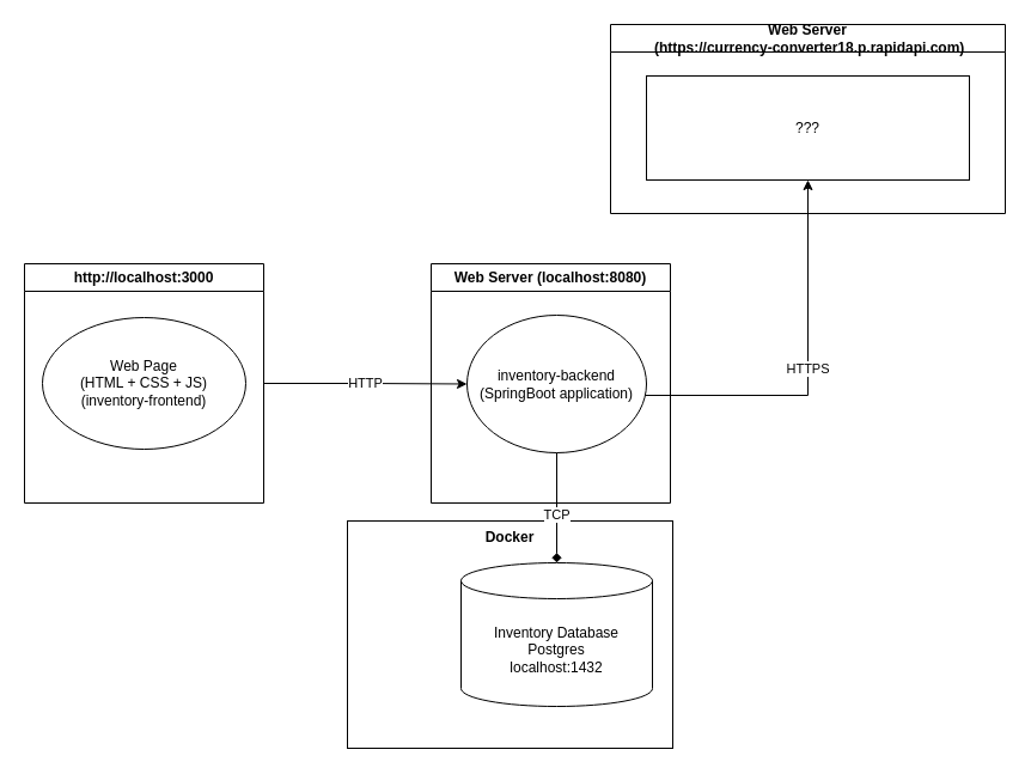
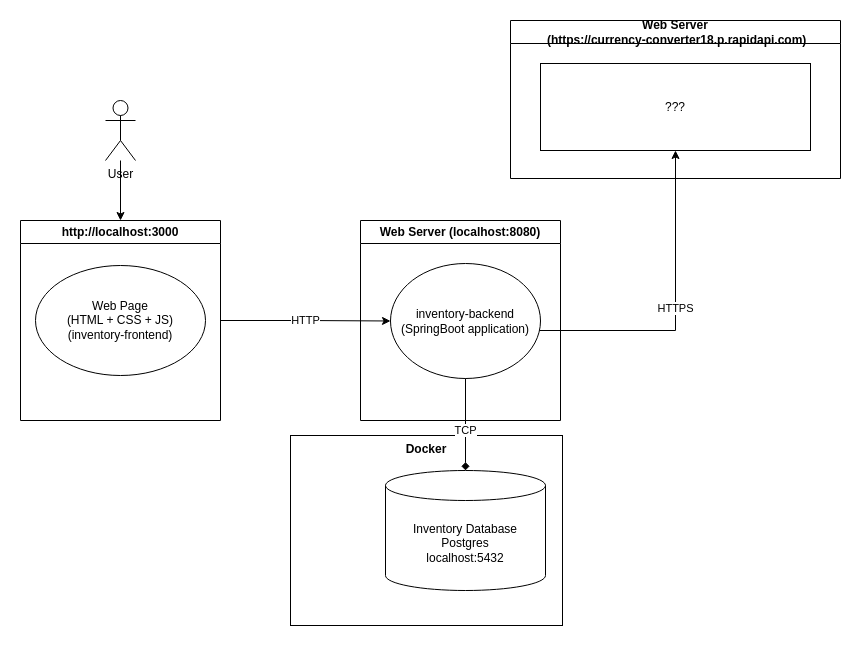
+ <mxCell id="7" value="User" style="shape=umlActor;verticalLabelPosition=bottom;verticalAlign=top;html=1;outlineConnect=0;" vertex="1" parent="1"><mxGeometry x="105" y="100" width="30" height="60" as="geometry" /></mxCell>
+ <mxCell id="6" style="edgeStyle=orthogonalEdgeStyle;rounded=0;orthogonalLoop=1;jettySize=auto;html=1;entryX=0.5;entryY=0;entryDx=0;entryDy=0;" edge="1" parent="1" source="7" target="4"><mxGeometry relative="1" as="geometry" /></mxCell>
- <mxCell id="10" value="Inventory Database&lt;br&gt;Postgres&lt;br&gt;localhost:1432" style="shape=cylinder3;whiteSpace=wrap;html=1;boundedLbl=1;backgroundOutline=1;size=15;" vertex="1" parent="1"><mxGeometry x="385" y="470" width="160" height="120" as="geometry" /></mxCell>
+ <mxCell id="10" value="Inventory Database&lt;br&gt;Postgres&lt;br&gt;localhost:5432" style="shape=cylinder3;whiteSpace=wrap;html=1;boundedLbl=1;backgroundOutline=1;size=15;" vertex="1" parent="1"><mxGeometry x="385" y="470" width="160" height="120" as="geometry" /></mxCell>
